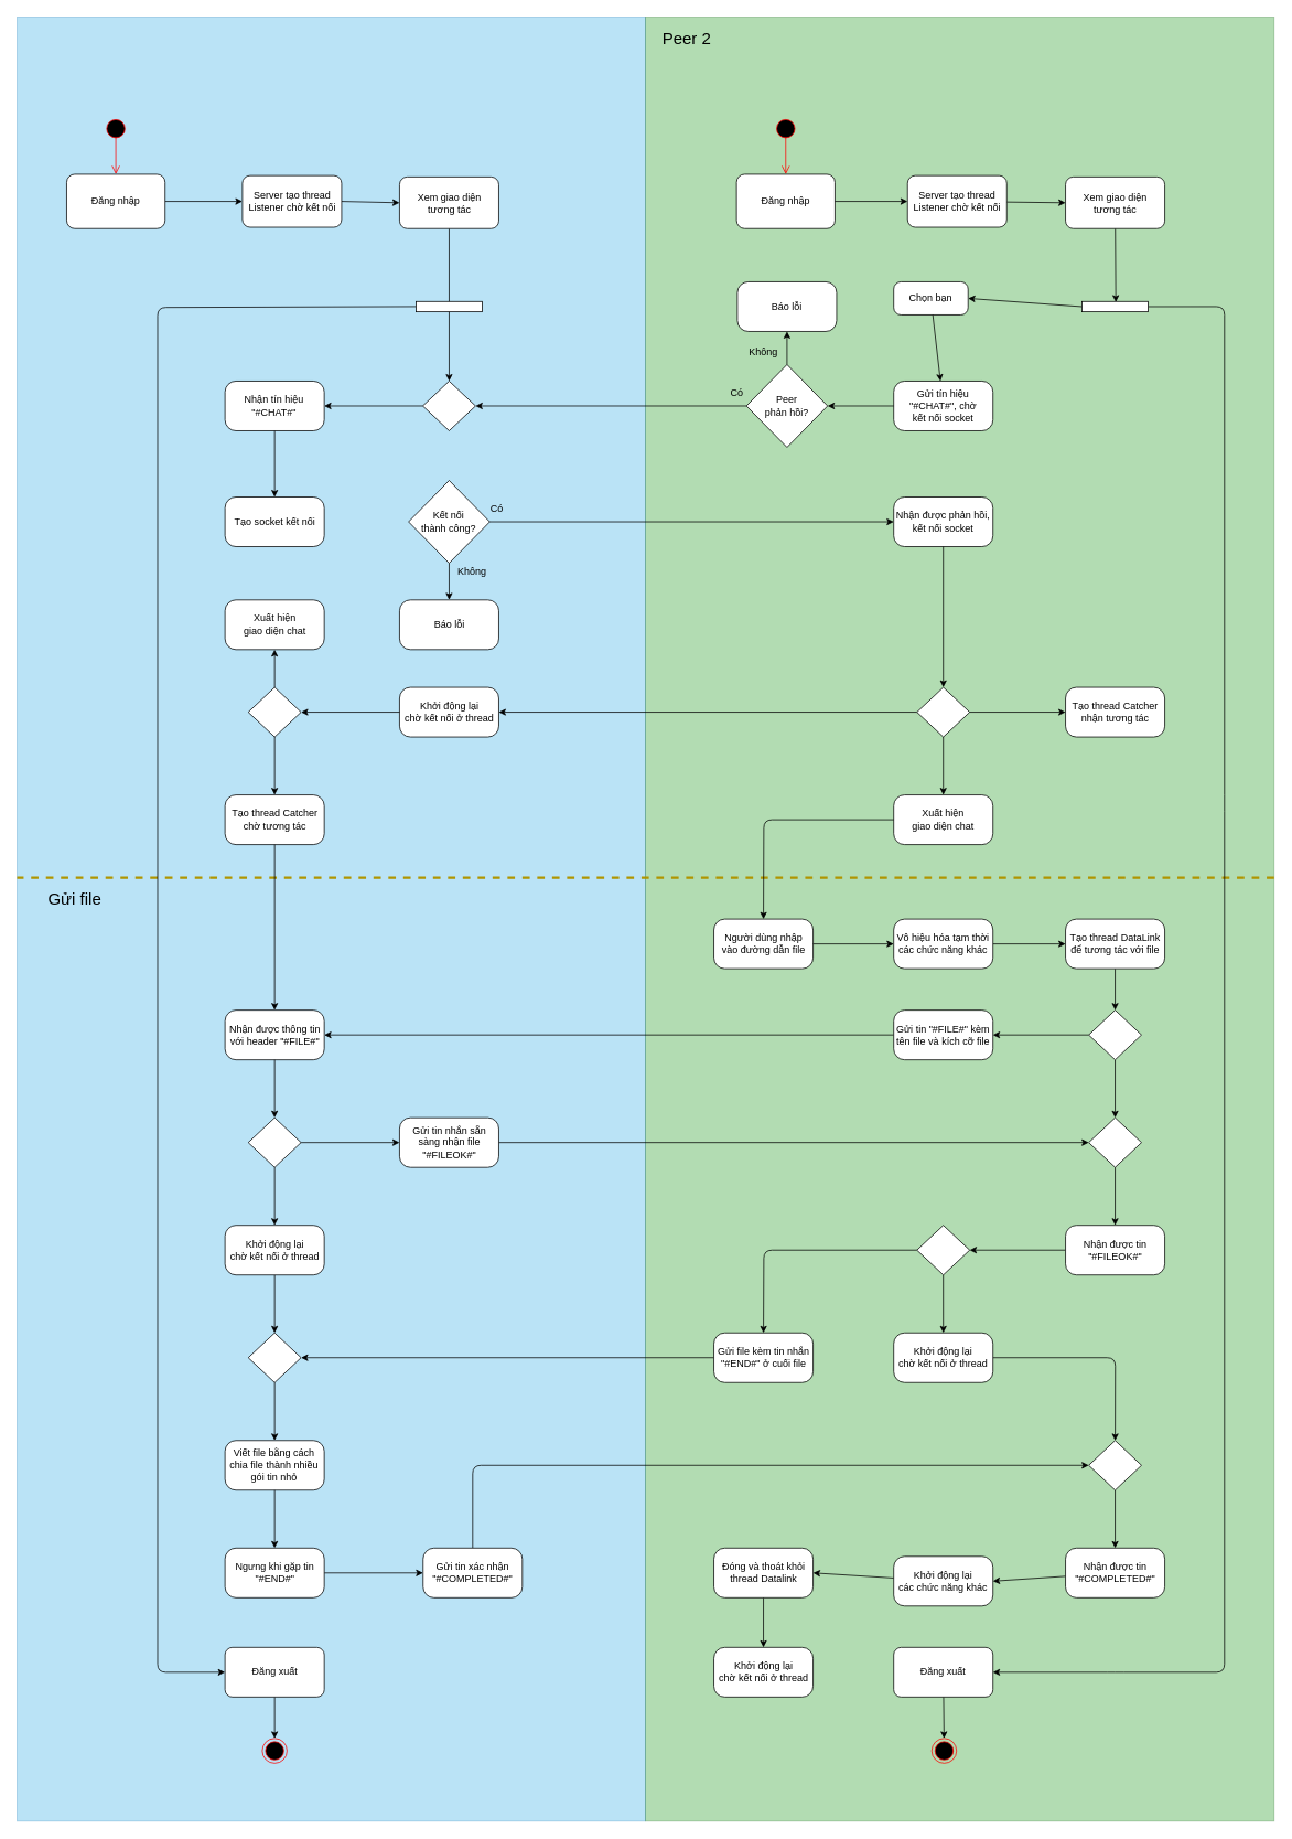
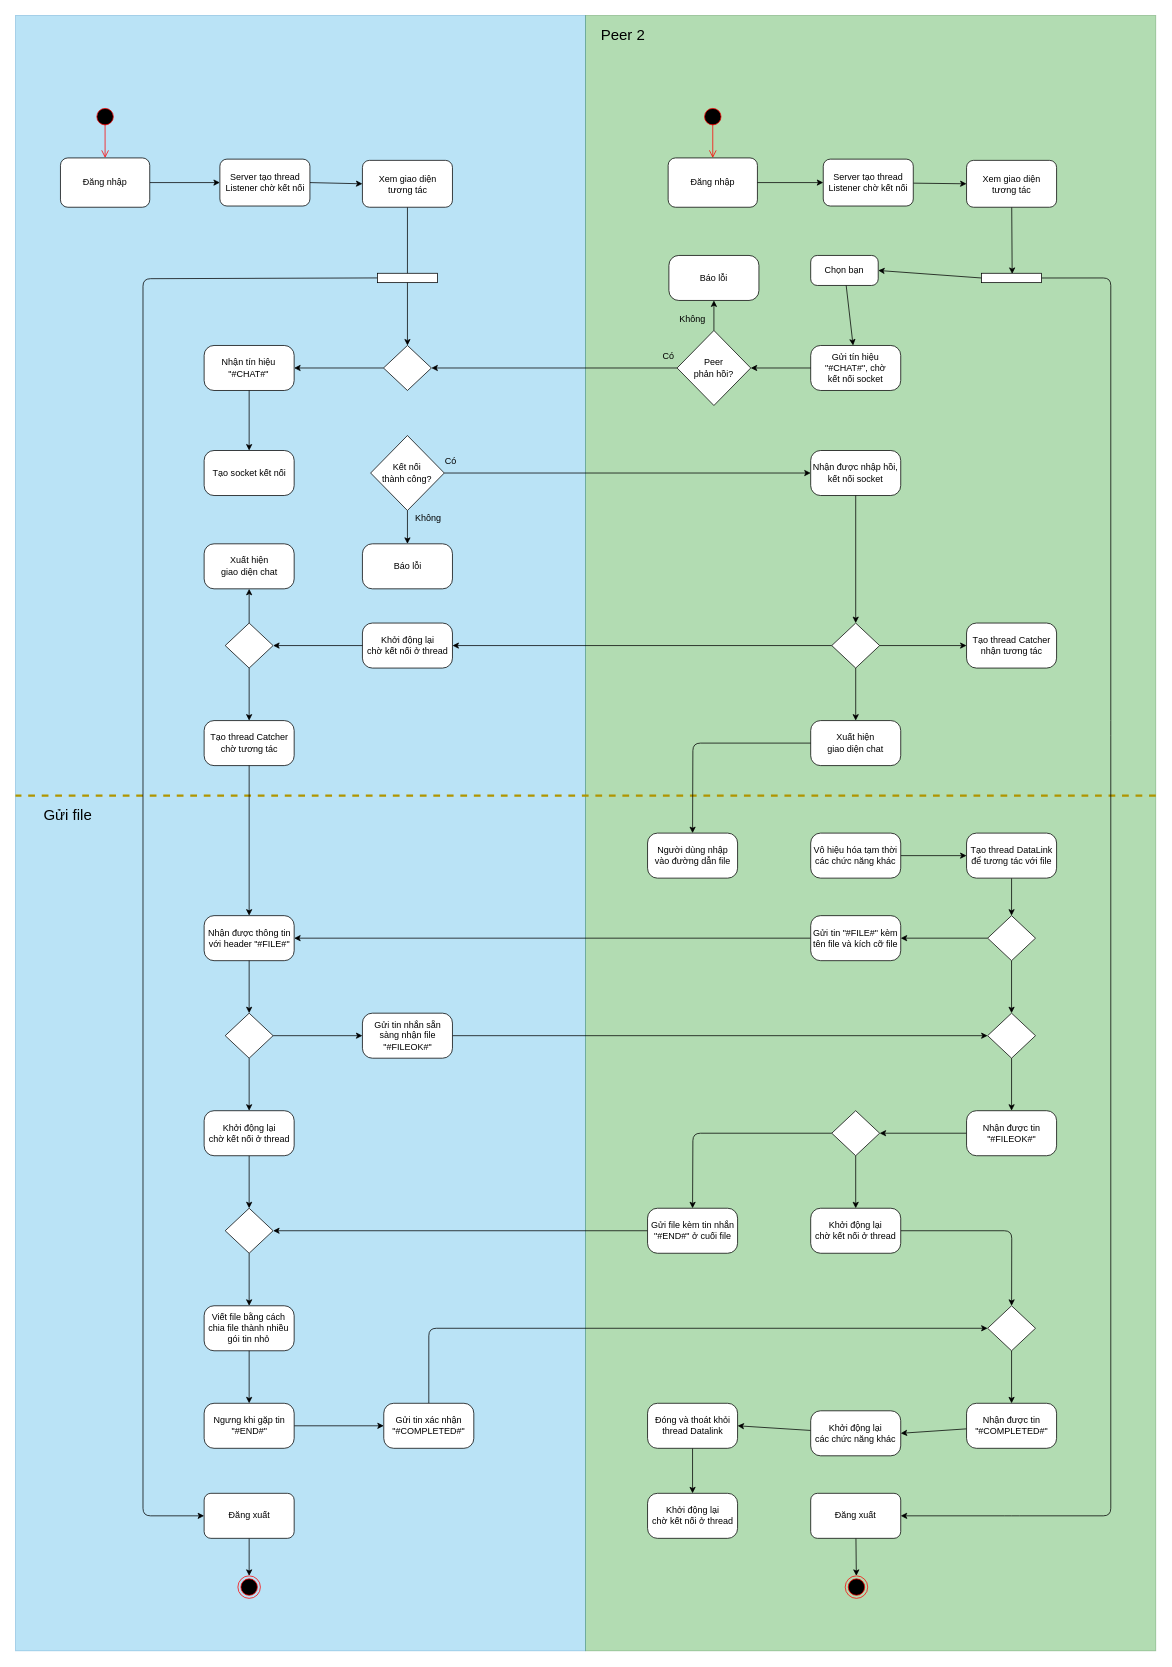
- <mxCell id="57" value="Nhận được phản hồi,&lt;br&gt;kết nối socket&lt;br&gt;" style="whiteSpace=wrap;html=1;rounded=1;arcSize=22;" parent="1" vertex="1"><mxGeometry x="1080" y="600" width="120" height="60" as="geometry" /></mxCell>
+ <mxCell id="57" value="Nhận được nhập hồi,&lt;br&gt;kết nối socket&lt;br&gt;" style="whiteSpace=wrap;html=1;rounded=1;arcSize=22;" parent="1" vertex="1"><mxGeometry x="1080" y="600" width="120" height="60" as="geometry" /></mxCell>
- <mxCell id="68" style="edgeStyle=none;html=1;entryX=0;entryY=0.5;entryDx=0;entryDy=0;" parent="1" source="62" target="67" edge="1"><mxGeometry relative="1" as="geometry" /></mxCell>
